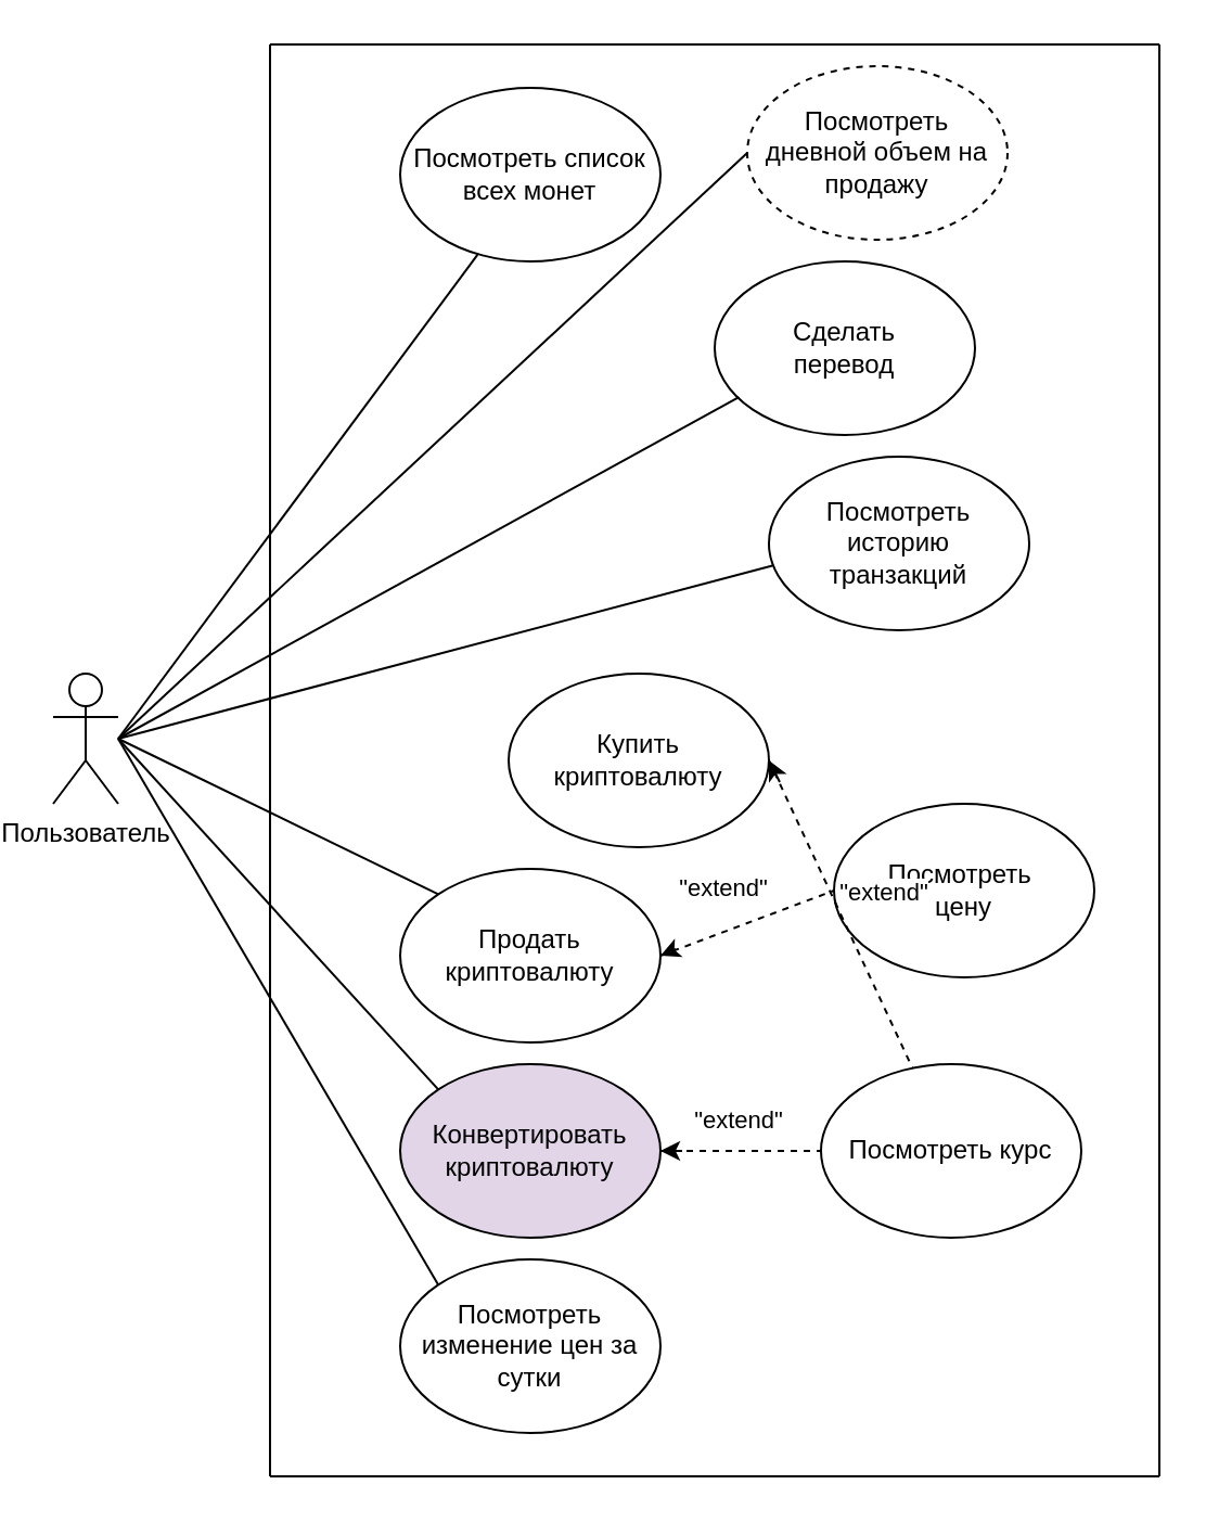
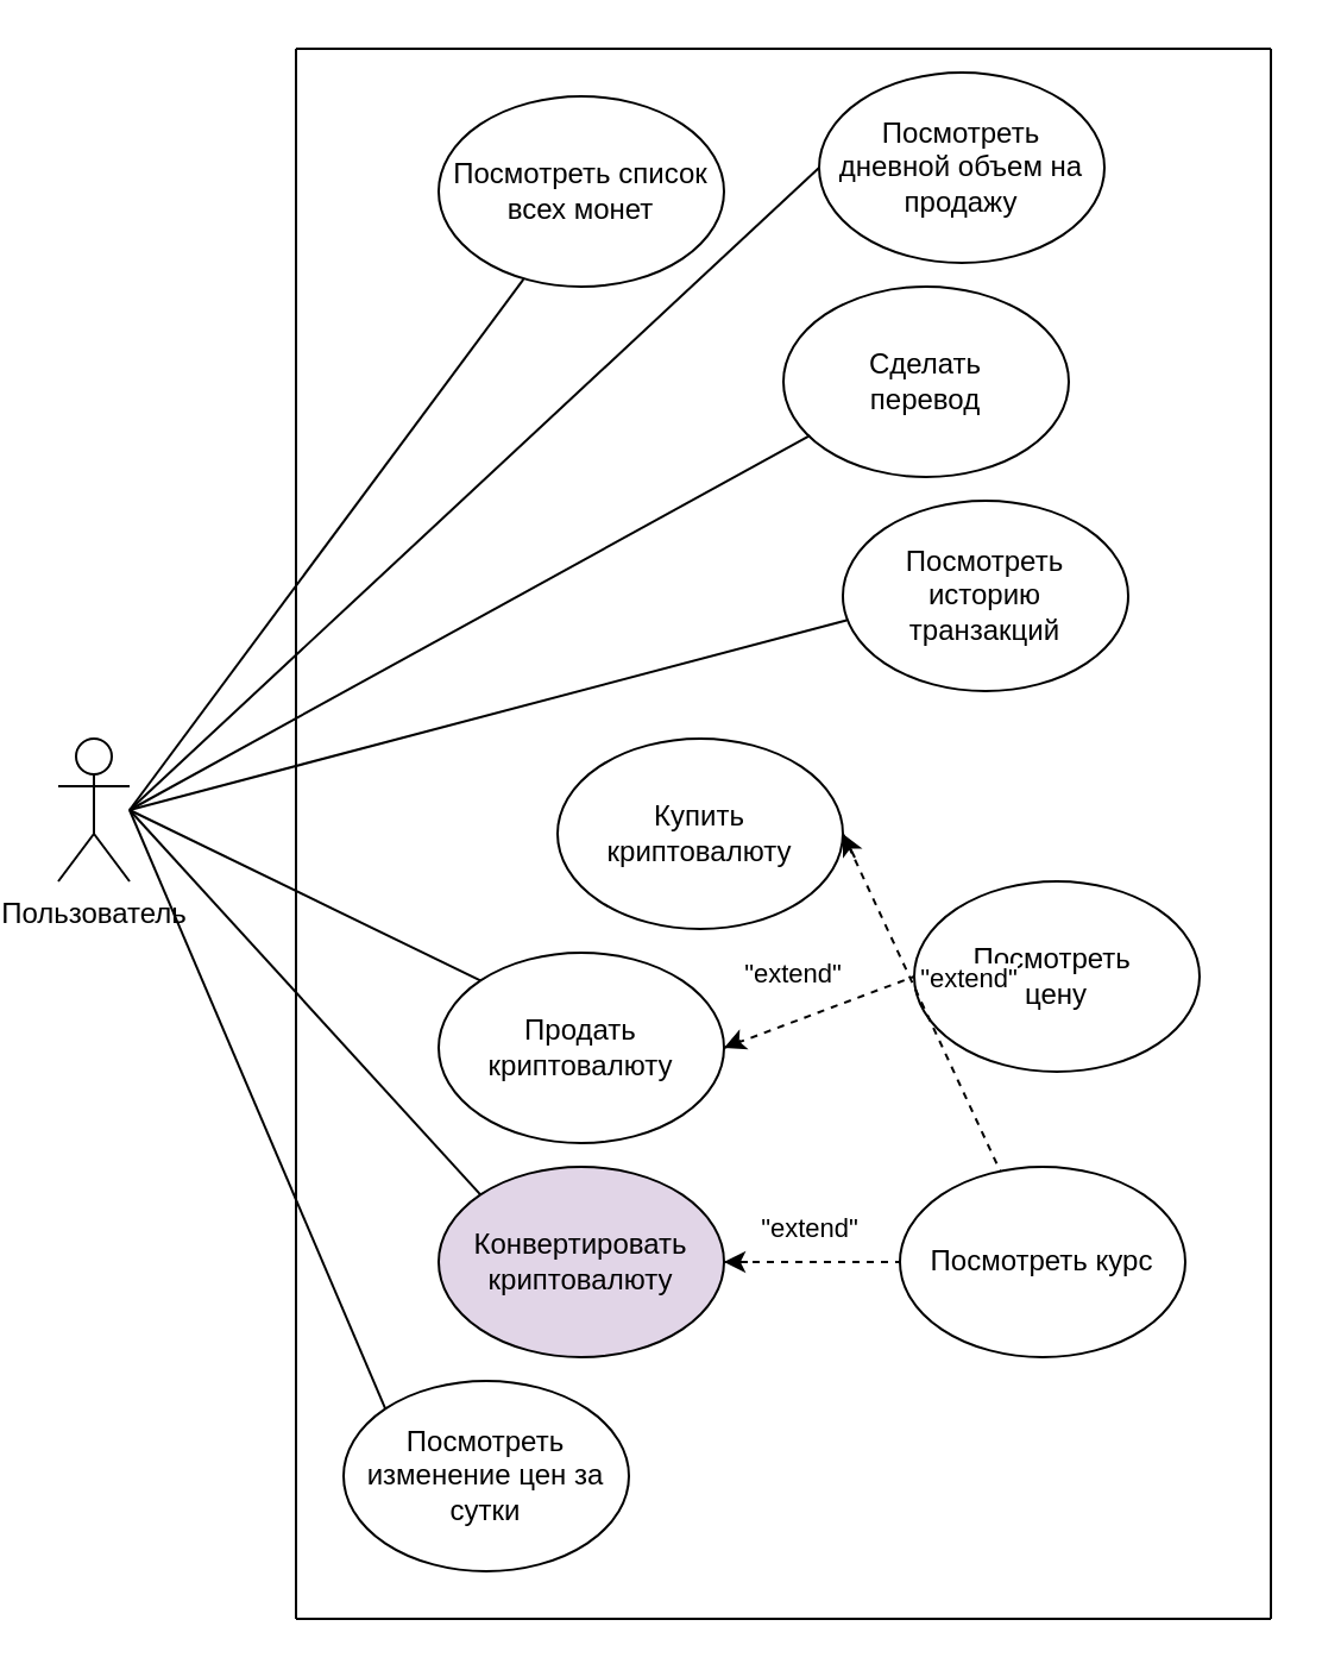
- <mxCell id="7" value="Посмотреть &lt;br&gt;дневной объем на продажу" style="ellipse;whiteSpace=wrap;html=1;dashed=1;" parent="1" vertex="1"><mxGeometry x="340" y="30" width="120" height="80" as="geometry" /></mxCell>
+ <mxCell id="7" value="Посмотреть &lt;br&gt;дневной объем на продажу" style="ellipse;whiteSpace=wrap;html=1;" parent="1" vertex="1"><mxGeometry x="340" y="30" width="120" height="80" as="geometry" /></mxCell>
- <mxCell id="8" value="Посмотреть изменение цен за сутки" style="ellipse;whiteSpace=wrap;html=1;" parent="1" vertex="1"><mxGeometry x="180" y="580" width="120" height="80" as="geometry" /></mxCell>
+ <mxCell id="8" value="Посмотреть изменение цен за сутки" style="ellipse;whiteSpace=wrap;html=1;" parent="1" vertex="1"><mxGeometry x="140" y="580" width="120" height="80" as="geometry" /></mxCell>
